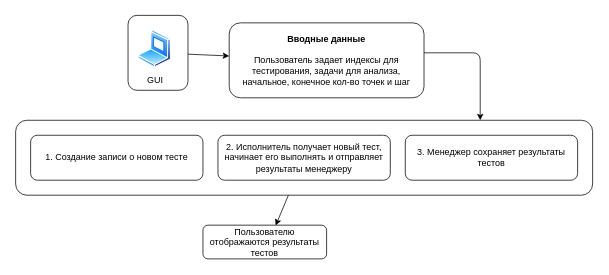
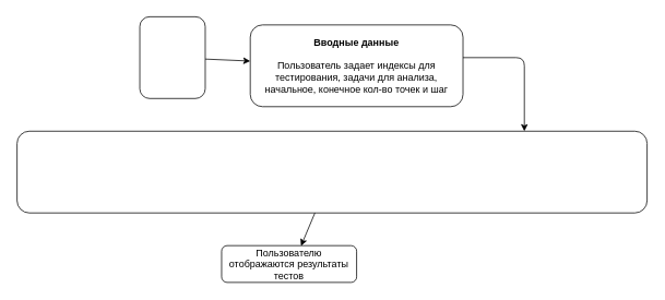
- <mxCell id="4" value="GUI" style="image;aspect=fixed;perimeter=ellipsePerimeter;html=1;align=center;shadow=0;dashed=0;spacingTop=3;image=img/lib/active_directory/laptop_client.svg;" vertex="1" parent="1"><mxGeometry x="183" y="40" width="45" height="50" as="geometry" /></mxCell>
- <mxCell id="10" value="&lt;span style=&quot;color: rgb(0, 0, 0);&quot;&gt;1. Создание записи о новом тесте&lt;/span&gt;" style="rounded=1;whiteSpace=wrap;html=1;" vertex="1" parent="1"><mxGeometry x="40" y="180" width="230" height="60" as="geometry" /></mxCell>
- <mxCell id="8" value="2. Исполнитель получает новый тест, начинает его выполнять и отправляет результаты менеджеру" style="rounded=1;whiteSpace=wrap;html=1;" vertex="1" parent="1"><mxGeometry x="290" y="180" width="230" height="60" as="geometry" /></mxCell>
- <mxCell id="9" value="3. Менеджер сохраняет результаты тестов" style="rounded=1;whiteSpace=wrap;html=1;" vertex="1" parent="1"><mxGeometry x="540" y="180" width="230" height="60" as="geometry" /></mxCell>
